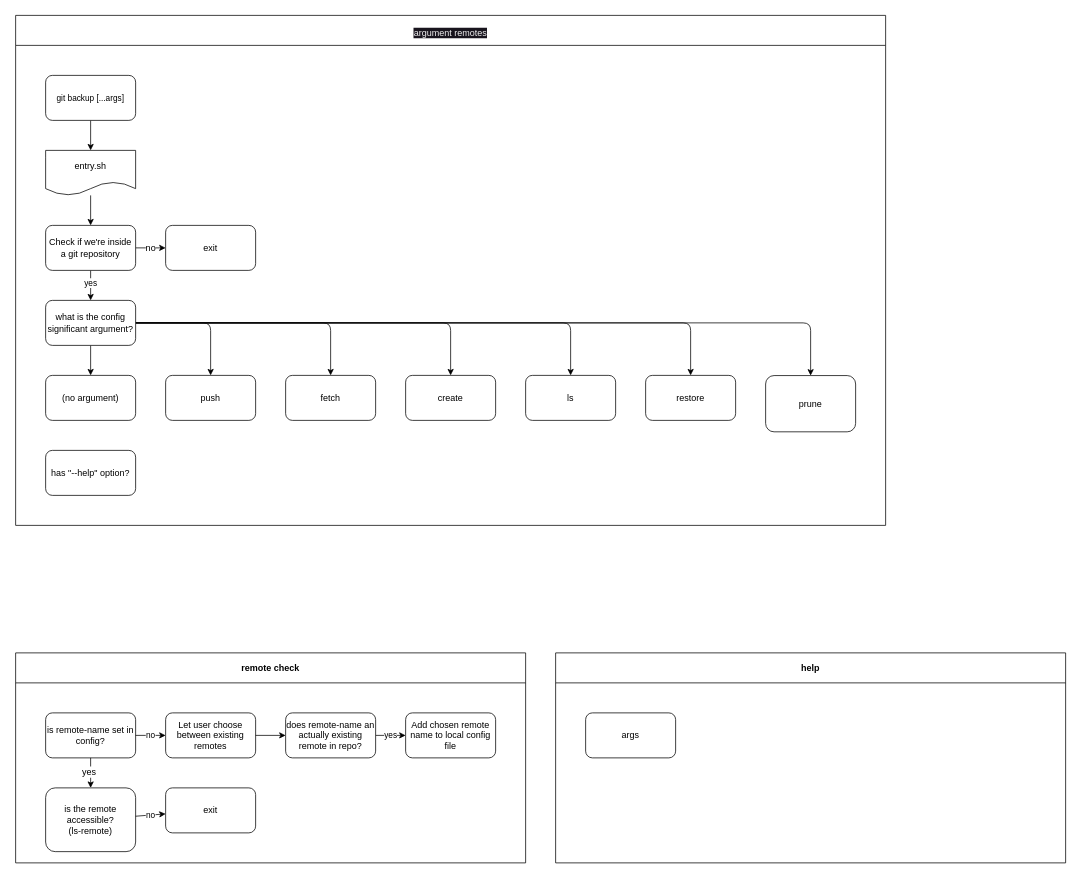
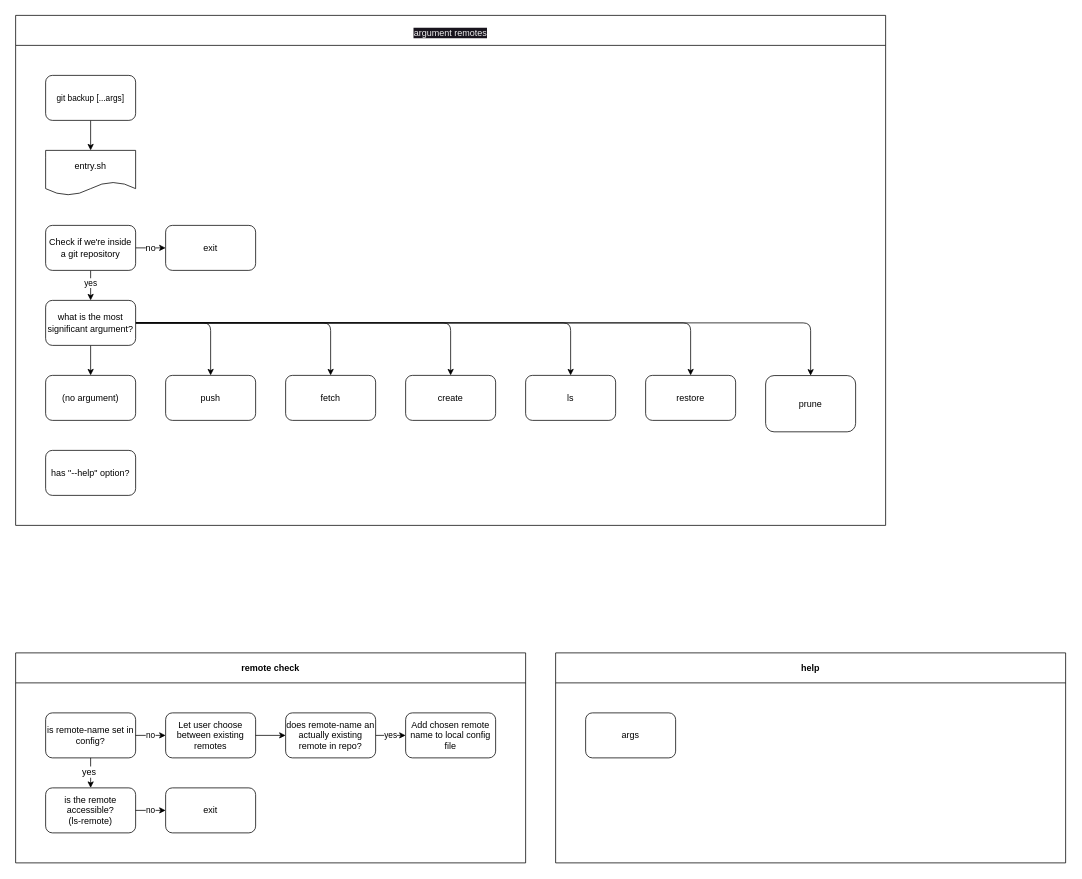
- <mxCell id="3" style="edgeStyle=orthogonalEdgeStyle;rounded=0;orthogonalLoop=1;jettySize=auto;html=1;fontSize=12;" parent="2" source="4" target="8" edge="1"><mxGeometry relative="1" as="geometry" /></mxCell>
- <mxCell id="26" value="what is the config significant argument?" style="rounded=1;whiteSpace=wrap;html=1;" vertex="1" parent="2"><mxGeometry x="40" y="380" width="120" height="60" as="geometry" /></mxCell>
+ <mxCell id="26" value="what is the most significant argument?" style="rounded=1;whiteSpace=wrap;html=1;" vertex="1" parent="2"><mxGeometry x="40" y="380" width="120" height="60" as="geometry" /></mxCell>
- <mxCell id="31" value="is the remote accessible?&lt;br&gt;(ls-remote)" style="rounded=1;whiteSpace=wrap;html=1;" vertex="1" parent="29"><mxGeometry x="40" y="180.0" width="120" height="85" as="geometry" /></mxCell>
+ <mxCell id="31" value="is the remote accessible?&lt;br&gt;(ls-remote)" style="rounded=1;whiteSpace=wrap;html=1;" vertex="1" parent="29"><mxGeometry x="40" y="180.0" width="120" height="60" as="geometry" /></mxCell>
